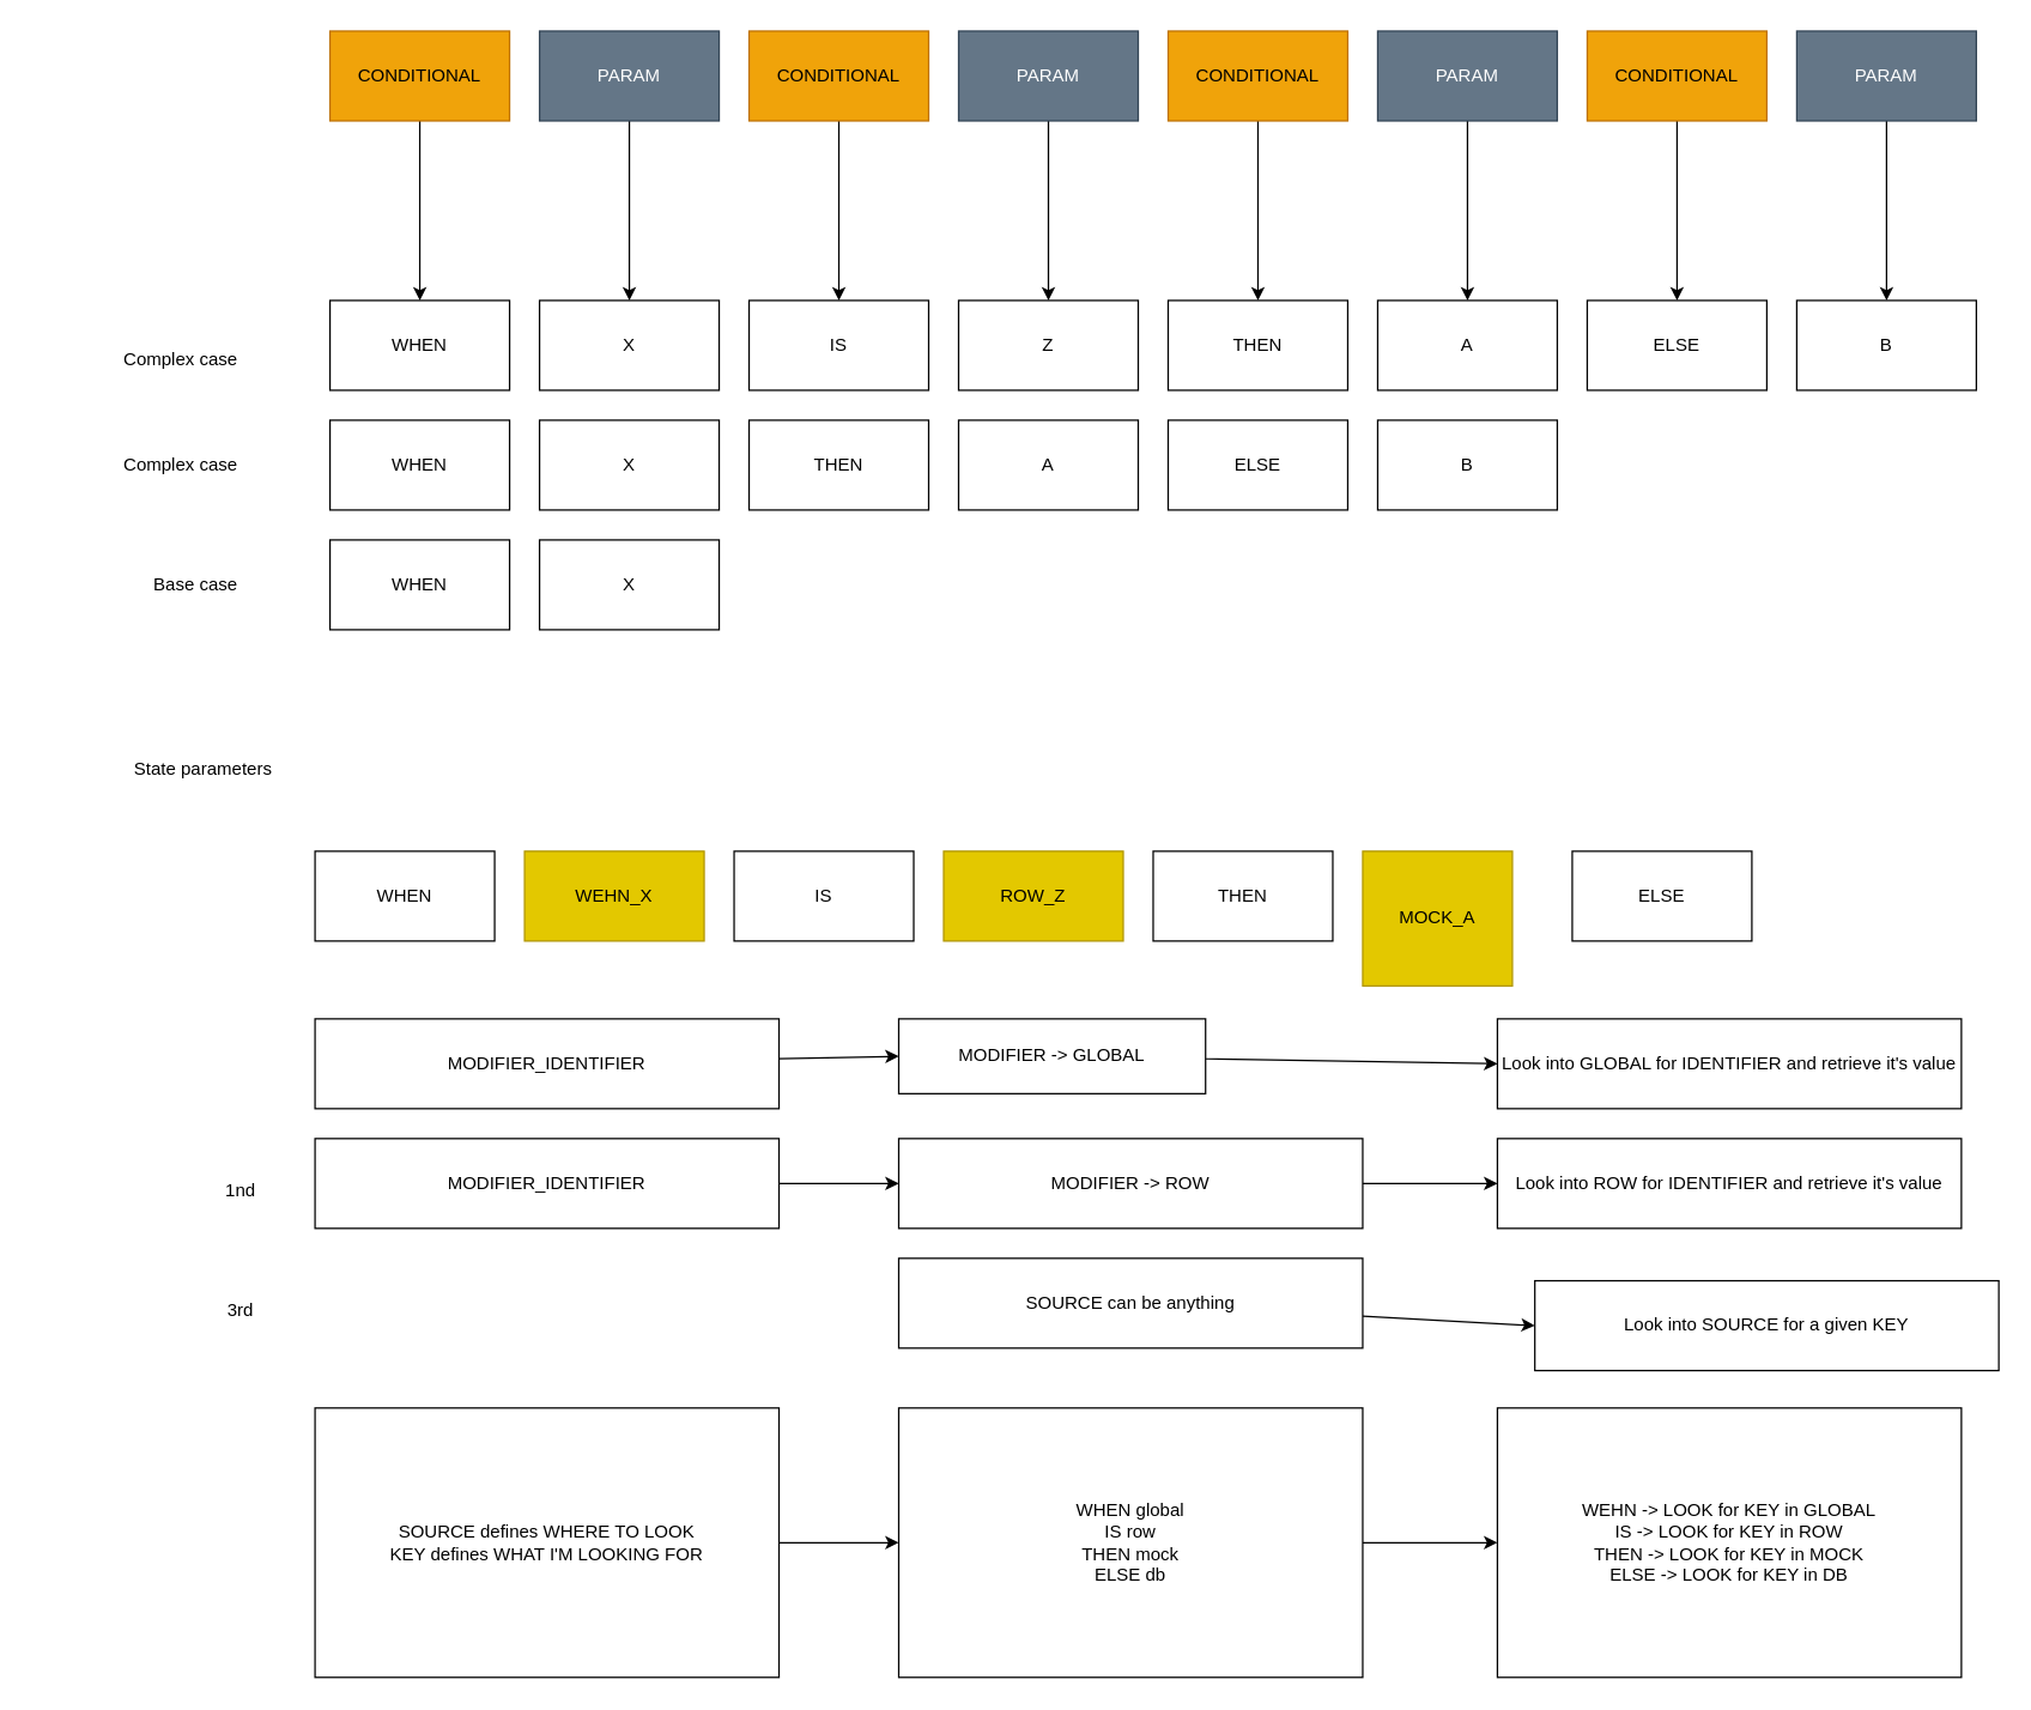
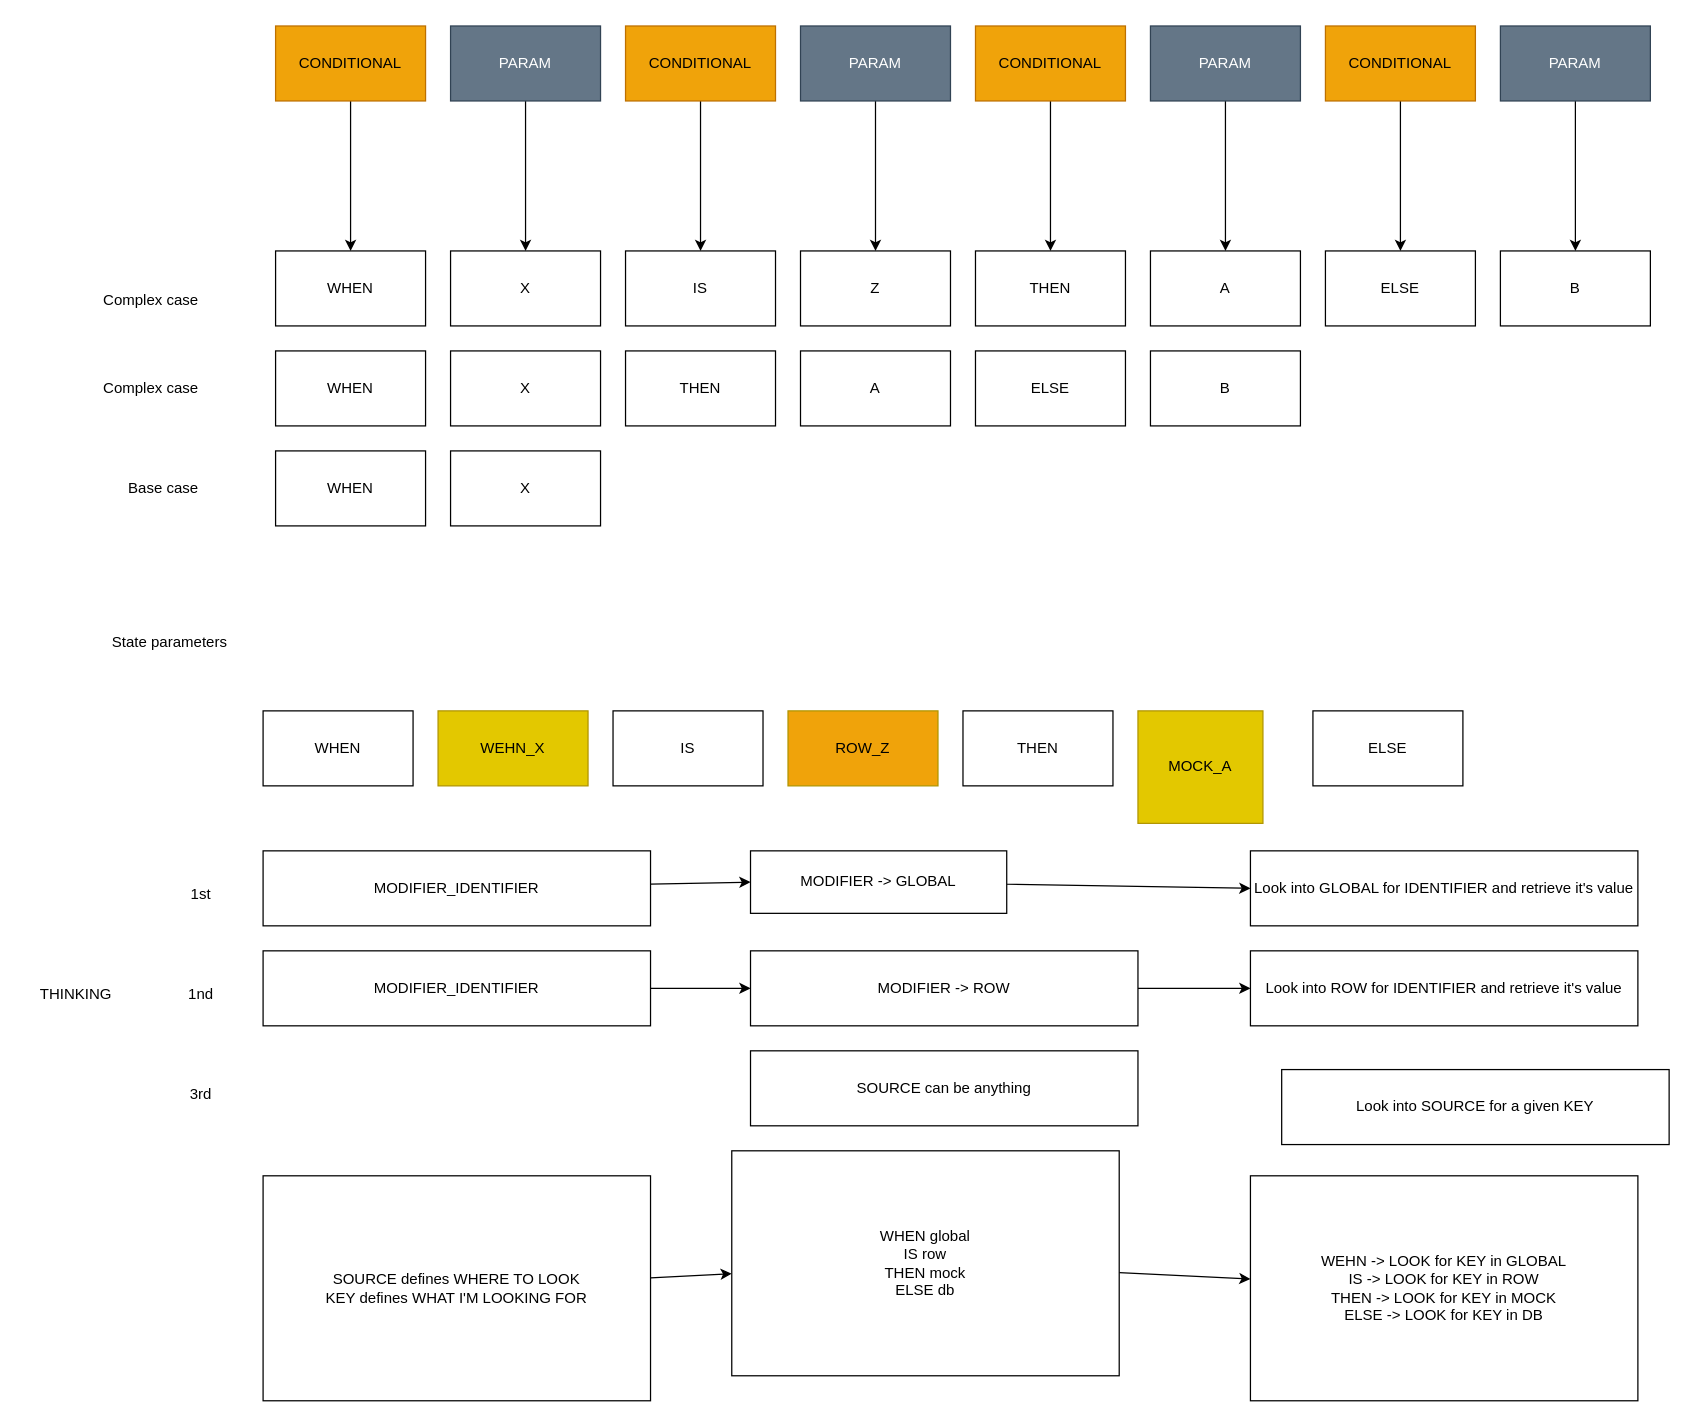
- <mxCell id="41" value="ROW_Z" style="rounded=0;whiteSpace=wrap;html=1;fillColor=#e3c800;fontColor=#000000;strokeColor=#B09500;" vertex="1" parent="1"><mxGeometry x="630" y="568" width="120" height="60" as="geometry" /></mxCell>
+ <mxCell id="41" value="ROW_Z" style="rounded=0;whiteSpace=wrap;html=1;fillColor=#f0a30a;fontColor=#000000;strokeColor=#B09500;" vertex="1" parent="1"><mxGeometry x="630" y="568" width="120" height="60" as="geometry" /></mxCell>
+ <mxCell id="63" value="1st" style="text;html=1;align=center;verticalAlign=middle;resizable=0;points=[];autosize=1;strokeColor=none;fillColor=none;" vertex="1" parent="1"><mxGeometry x="140" y="700" width="40" height="30" as="geometry" /></mxCell>
+ <mxCell id="62" value="THINKING" style="text;html=1;align=center;verticalAlign=middle;resizable=0;points=[];autosize=1;strokeColor=none;fillColor=none;" vertex="1" parent="1"><mxGeometry x="20" y="780" width="80" height="30" as="geometry" /></mxCell>
- <mxCell id="55" style="edgeStyle=none;html=1;entryX=0;entryY=0.5;entryDx=0;entryDy=0;" edge="1" parent="1" source="56" target="57"><mxGeometry relative="1" as="geometry" /></mxCell>
- <mxCell id="61" value="WHEN global&lt;br&gt;IS row&lt;br&gt;THEN mock&lt;br&gt;ELSE db" style="whiteSpace=wrap;html=1;rounded=0;" vertex="1" parent="1"><mxGeometry x="600" y="940" width="310" height="180" as="geometry" /></mxCell>
+ <mxCell id="61" value="WHEN global&lt;br&gt;IS row&lt;br&gt;THEN mock&lt;br&gt;ELSE db" style="whiteSpace=wrap;html=1;rounded=0;" vertex="1" parent="1"><mxGeometry x="585" y="920" width="310" height="180" as="geometry" /></mxCell>
